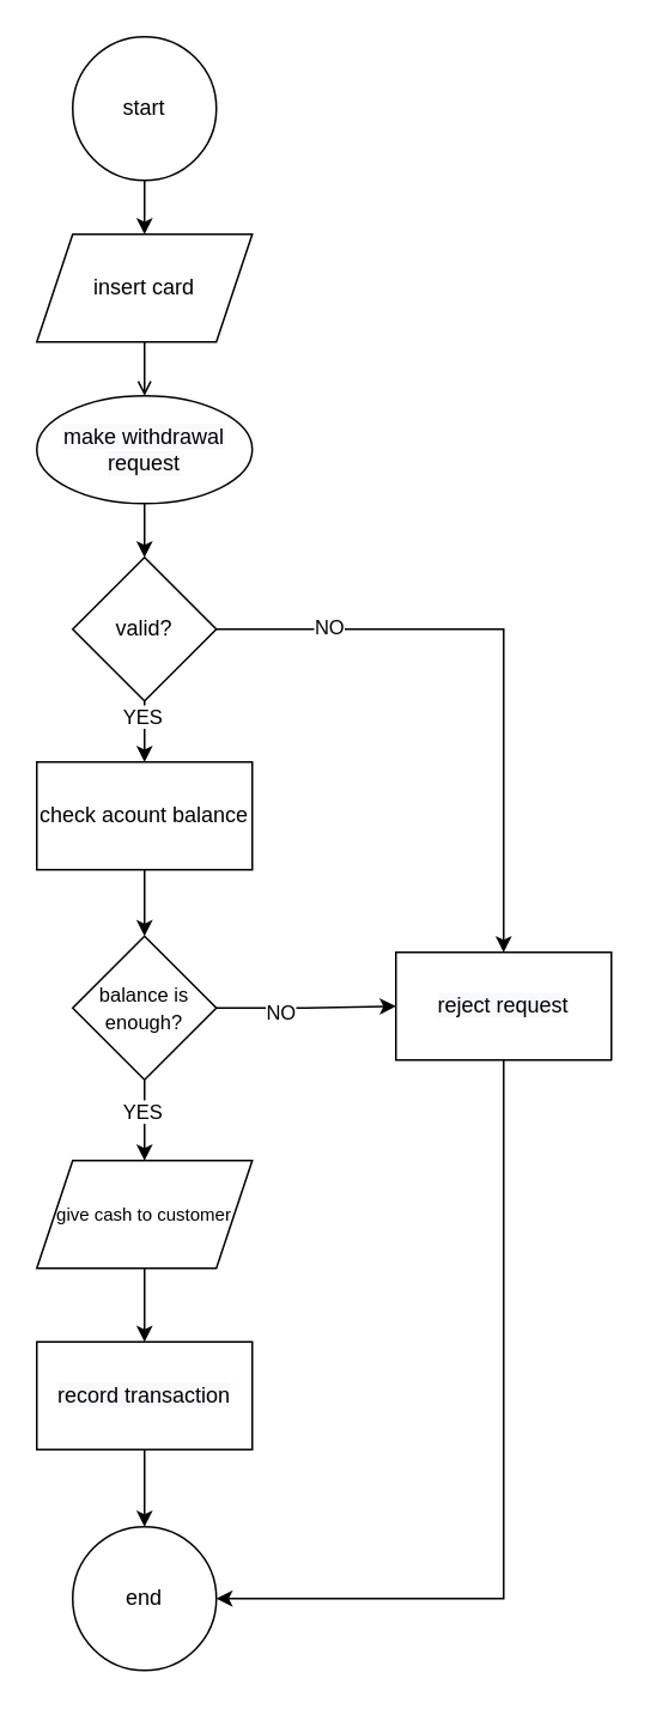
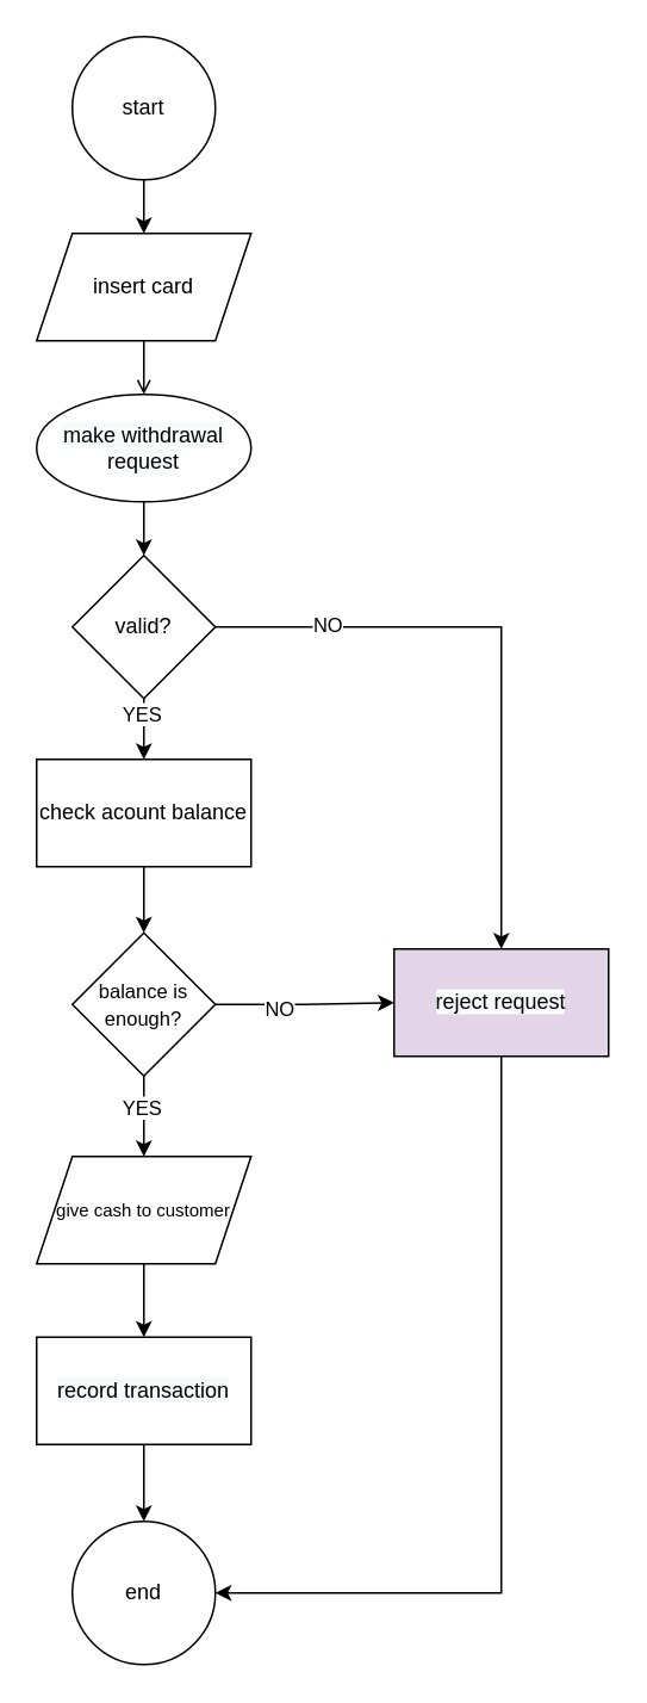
- <mxCell id="25" value="&lt;br&gt;&lt;span style=&quot;color: rgb(0, 0, 0); font-family: Helvetica, &amp;quot;VP Default&amp;quot;; font-size: 12px; font-style: normal; font-variant-ligatures: normal; font-variant-caps: normal; font-weight: 400; letter-spacing: normal; orphans: 2; text-align: center; text-indent: 0px; text-transform: none; widows: 2; word-spacing: 0px; -webkit-text-stroke-width: 0px; white-space: normal; background-color: rgb(248, 249, 250); text-decoration-thickness: initial; text-decoration-style: initial; text-decoration-color: initial; display: inline !important; float: none;&quot;&gt;reject request&lt;/span&gt;&lt;div&gt;&lt;br/&gt;&lt;/div&gt;" style="rounded=0;whiteSpace=wrap;html=1;" vertex="1" parent="1"><mxGeometry x="220" y="530" width="120" height="60" as="geometry" /></mxCell>
+ <mxCell id="25" value="&lt;br&gt;&lt;span style=&quot;color: rgb(0, 0, 0); font-family: Helvetica, &amp;quot;VP Default&amp;quot;; font-size: 12px; font-style: normal; font-variant-ligatures: normal; font-variant-caps: normal; font-weight: 400; letter-spacing: normal; orphans: 2; text-align: center; text-indent: 0px; text-transform: none; widows: 2; word-spacing: 0px; -webkit-text-stroke-width: 0px; white-space: normal; background-color: rgb(248, 249, 250); text-decoration-thickness: initial; text-decoration-style: initial; text-decoration-color: initial; display: inline !important; float: none;&quot;&gt;reject request&lt;/span&gt;&lt;div&gt;&lt;br/&gt;&lt;/div&gt;" style="rounded=0;whiteSpace=wrap;html=1;fillColor=#e1d5e7;" vertex="1" parent="1"><mxGeometry x="220" y="530" width="120" height="60" as="geometry" /></mxCell>
